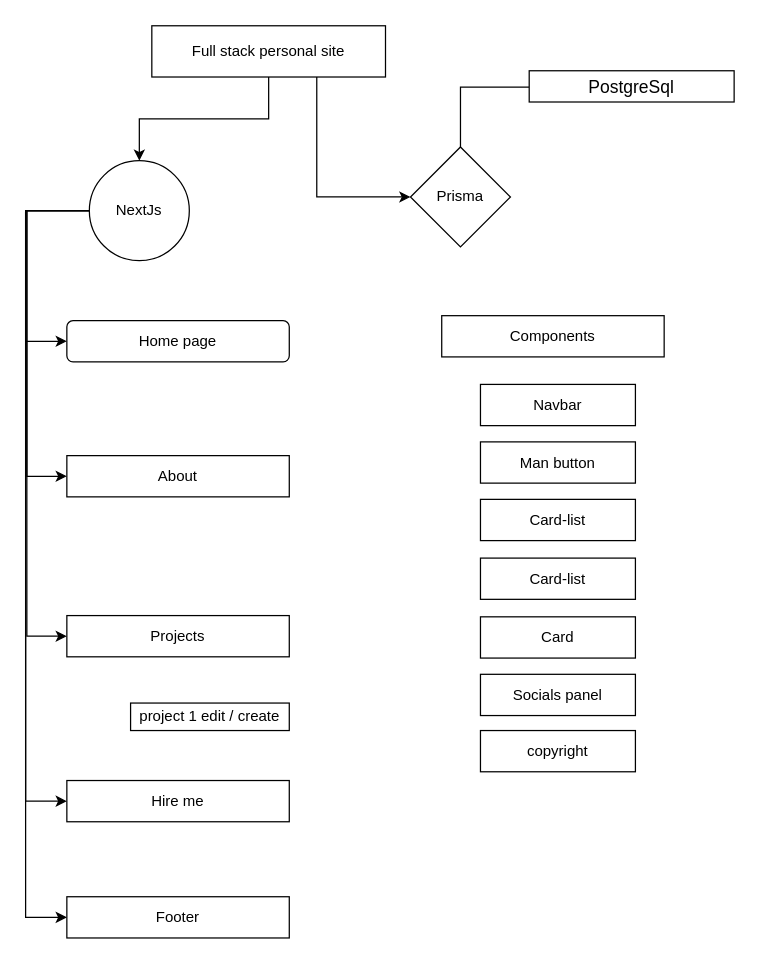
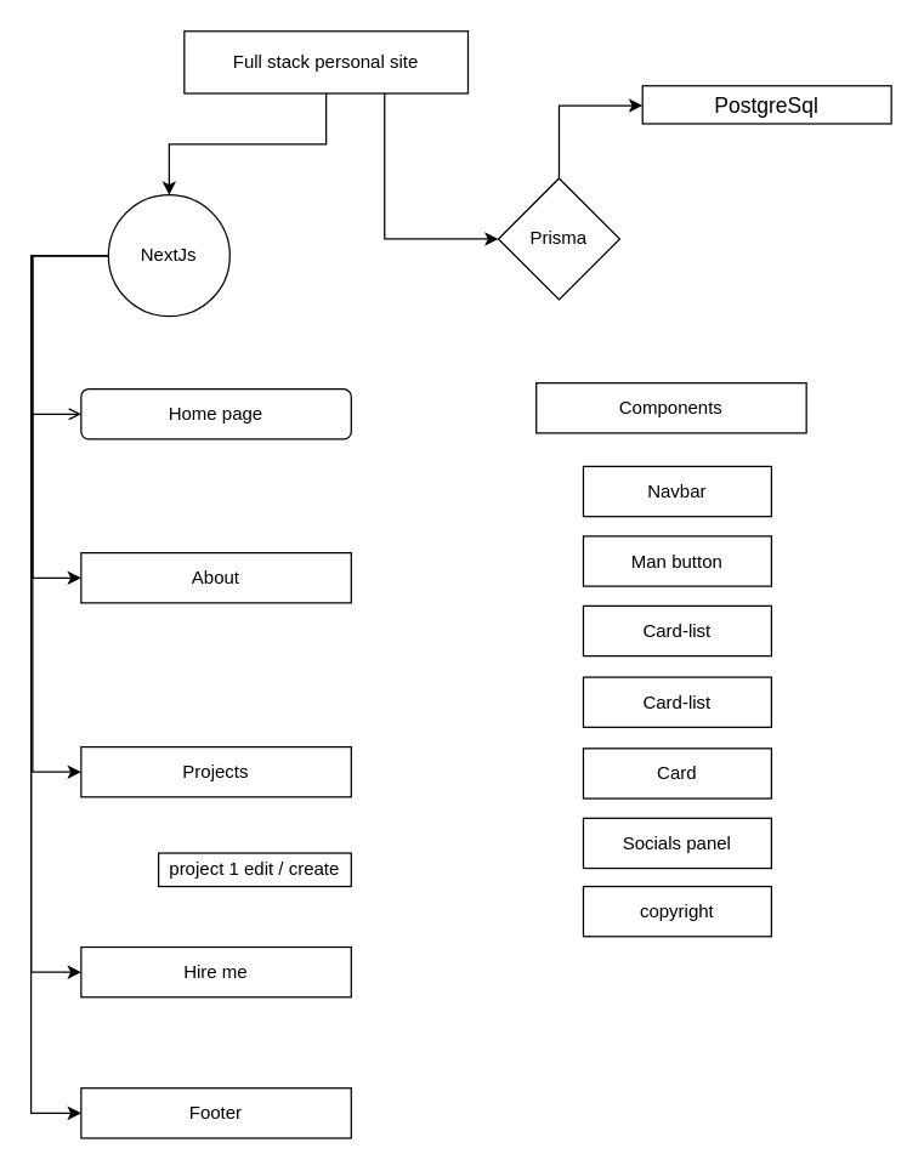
- <mxCell id="11" value="" style="edgeStyle=orthogonalEdgeStyle;rounded=0;orthogonalLoop=1;jettySize=auto;html=1;endArrow=none;" edge="1" parent="1" source="12" target="13"><mxGeometry relative="1" as="geometry"><Array as="points"><mxPoint x="368" y="69" /></Array></mxGeometry></mxCell>
+ <mxCell id="11" value="" style="edgeStyle=orthogonalEdgeStyle;rounded=0;orthogonalLoop=1;jettySize=auto;html=1;" edge="1" parent="1" source="12" target="13"><mxGeometry relative="1" as="geometry"><Array as="points"><mxPoint x="368" y="69" /></Array></mxGeometry></mxCell>
- <mxCell id="6" style="edgeStyle=orthogonalEdgeStyle;rounded=0;orthogonalLoop=1;jettySize=auto;html=1;entryX=0;entryY=0.5;entryDx=0;entryDy=0;" edge="1" parent="1" source="10" target="14"><mxGeometry relative="1" as="geometry"><Array as="points"><mxPoint x="20" y="168" /><mxPoint x="20" y="273" /></Array></mxGeometry></mxCell>
+ <mxCell id="6" style="edgeStyle=orthogonalEdgeStyle;rounded=0;orthogonalLoop=1;jettySize=auto;html=1;entryX=0;entryY=0.5;entryDx=0;entryDy=0;endArrow=open;" edge="1" parent="1" source="10" target="14"><mxGeometry relative="1" as="geometry"><Array as="points"><mxPoint x="20" y="168" /><mxPoint x="20" y="273" /></Array></mxGeometry></mxCell>
